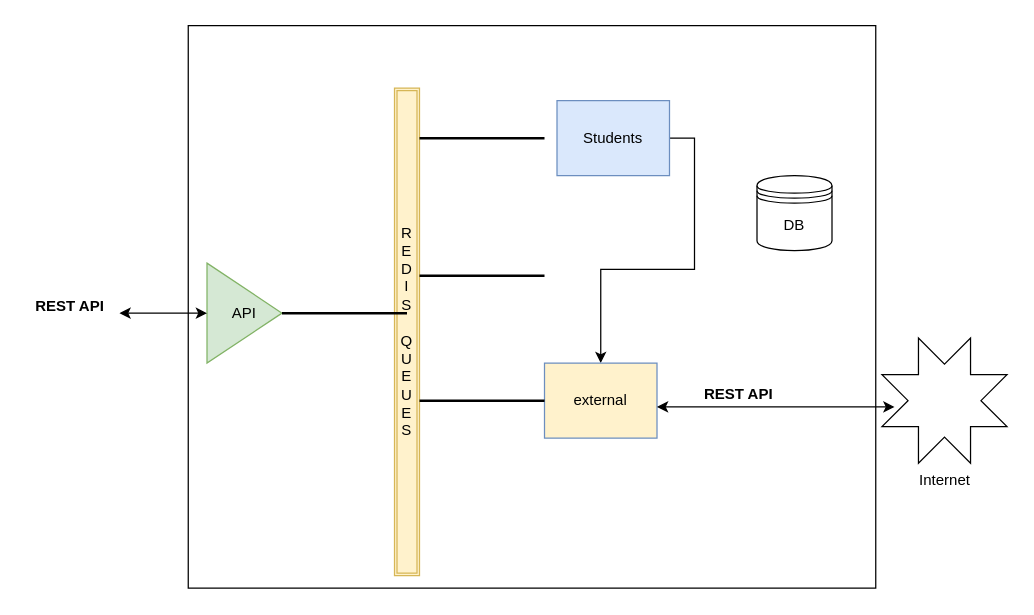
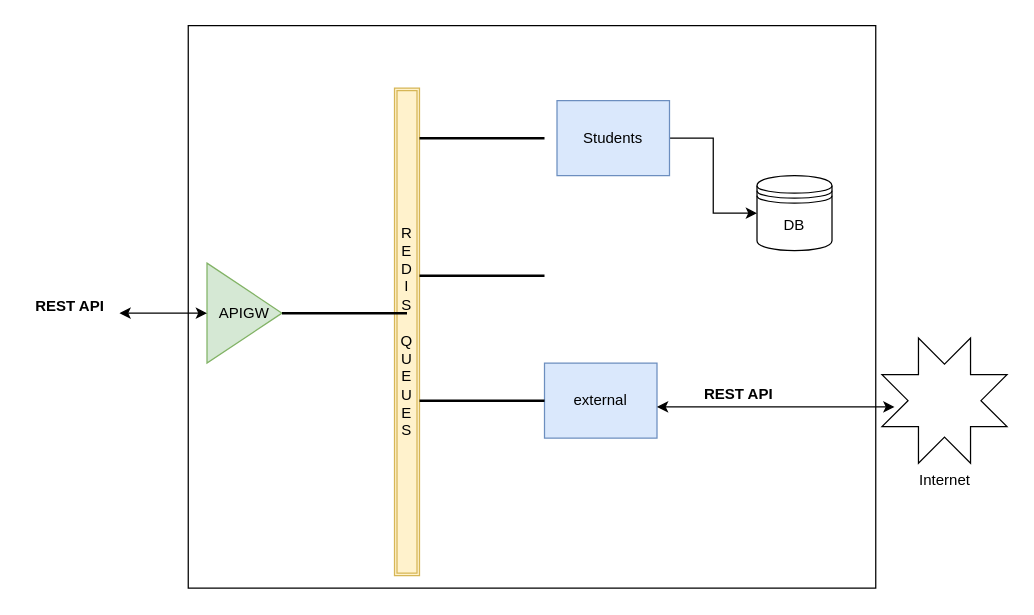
- <mxCell id="6" style="edgeStyle=orthogonalEdgeStyle;rounded=0;orthogonalLoop=1;jettySize=auto;html=1;exitX=1;exitY=0.5;exitDx=0;exitDy=0;" edge="1" parent="1" source="7" target="8"><mxGeometry relative="1" as="geometry" /></mxCell>
+ <mxCell id="6" style="edgeStyle=orthogonalEdgeStyle;rounded=0;orthogonalLoop=1;jettySize=auto;html=1;exitX=1;exitY=0.5;exitDx=0;exitDy=0;entryX=0;entryY=0.5;entryDx=0;entryDy=0;" edge="1" parent="1" source="7" target="9"><mxGeometry relative="1" as="geometry" /></mxCell>
- <mxCell id="3" value="API" style="triangle;whiteSpace=wrap;html=1;fillColor=#d5e8d4;strokeColor=#82b366;" vertex="1" parent="1"><mxGeometry x="165" y="210" width="60" height="80" as="geometry" /></mxCell>
+ <mxCell id="3" value="APIGW" style="triangle;whiteSpace=wrap;html=1;fillColor=#d5e8d4;strokeColor=#82b366;" vertex="1" parent="1"><mxGeometry x="165" y="210" width="60" height="80" as="geometry" /></mxCell>
- <mxCell id="8" value="external" style="rounded=0;whiteSpace=wrap;html=1;fillColor=#fff2cc;strokeColor=#6c8ebf;" vertex="1" parent="1"><mxGeometry x="435" y="290" width="90" height="60" as="geometry" /></mxCell>
+ <mxCell id="8" value="external" style="rounded=0;whiteSpace=wrap;html=1;fillColor=#dae8fc;strokeColor=#6c8ebf;" vertex="1" parent="1"><mxGeometry x="435" y="290" width="90" height="60" as="geometry" /></mxCell>
